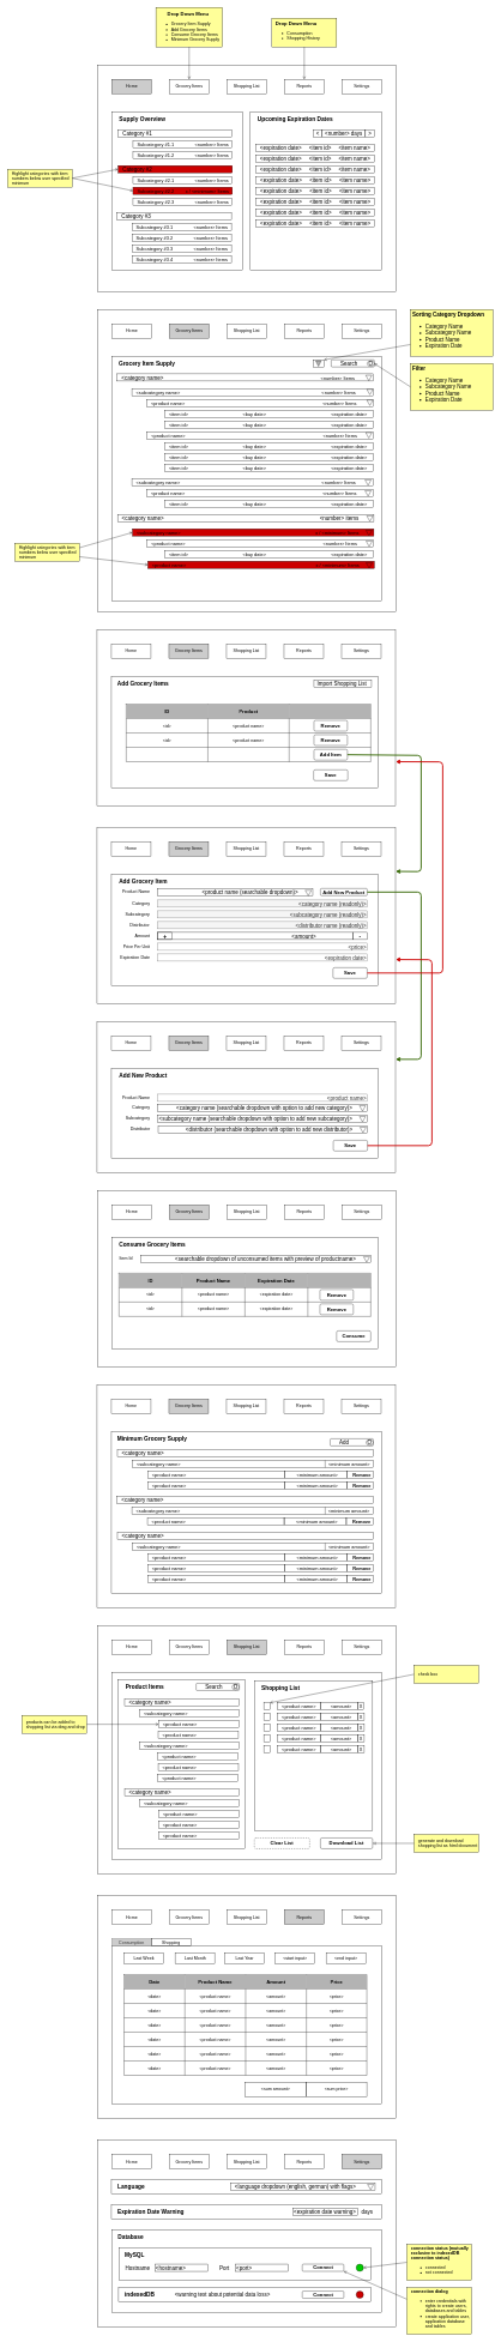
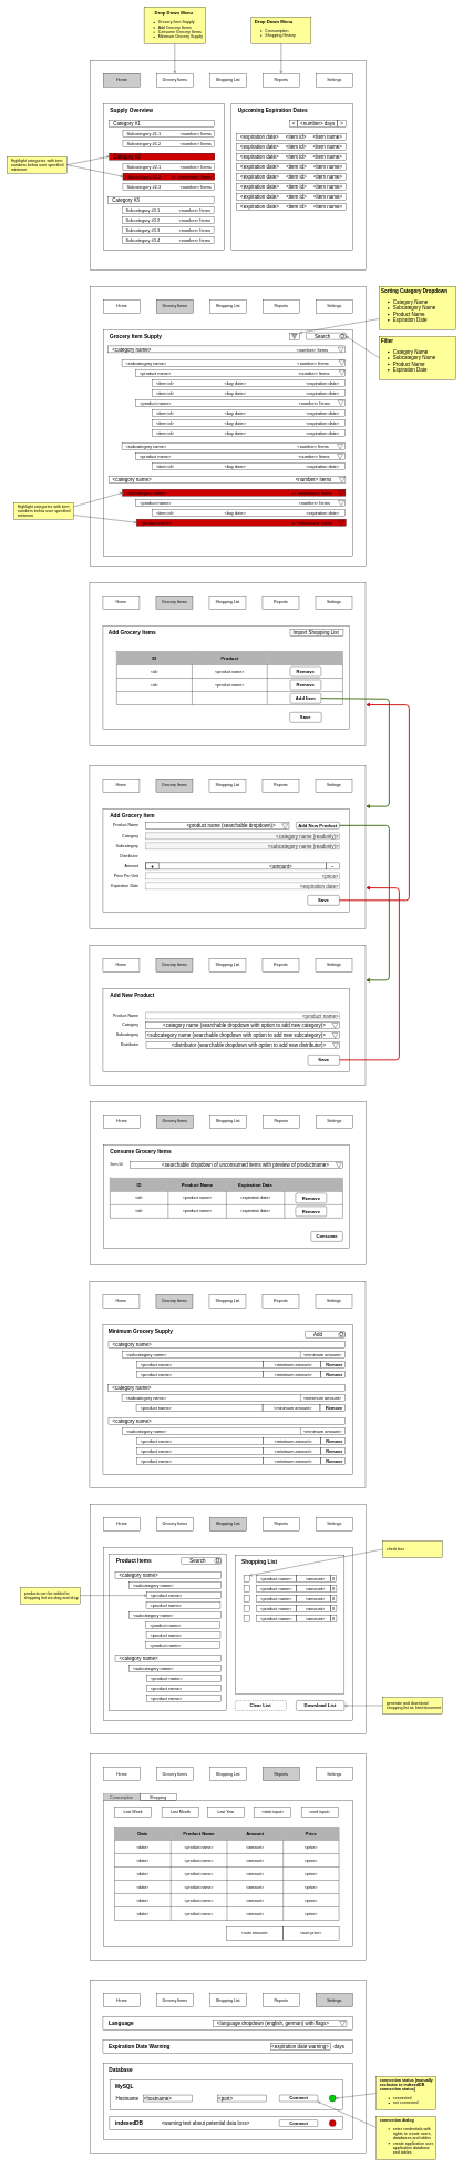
- <mxCell id="146" value="&amp;lt;distributor name (readonly)&amp;gt;" style="text;html=1;align=right;verticalAlign=middle;whiteSpace=wrap;rounded=0;strokeColor=#666666;spacingLeft=10;fontSize=15;fillColor=#f5f5f5;fontColor=#333333;" parent="1" vertex="1"><mxGeometry x="436.75" y="2562" width="583.25" height="20" as="geometry" /></mxCell>
- <mxCell id="411" value="Port" style="text;html=1;align=right;verticalAlign=middle;whiteSpace=wrap;rounded=0;spacingLeft=0;fontSize=15;spacingRight=0;" parent="1" vertex="1"><mxGeometry x="606.38" y="6295" width="32.75" height="20" as="geometry" /></mxCell>
